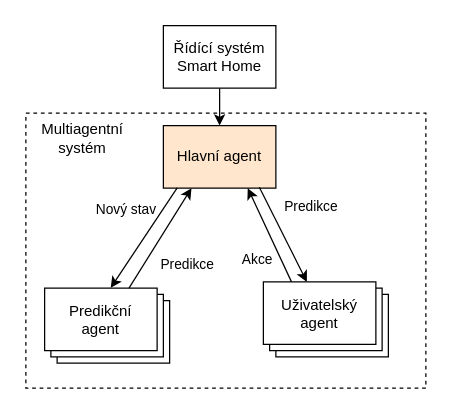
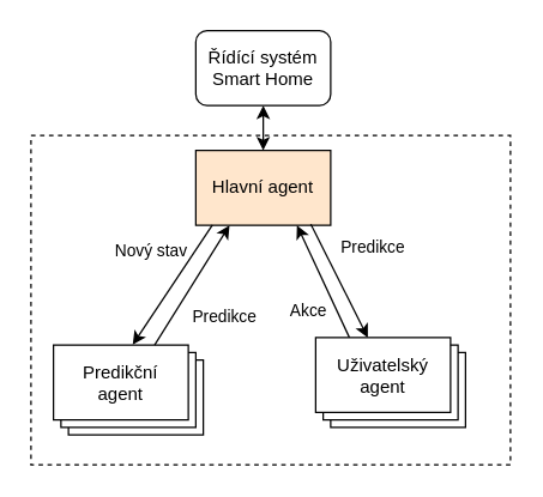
- <mxCell id="5" value="Řídící systém Smart Home" style="rounded=0;whiteSpace=wrap;html=1;" parent="1" vertex="1"><mxGeometry x="130" y="20" width="90" height="50" as="geometry" /></mxCell>
+ <mxCell id="5" value="Řídící systém Smart Home" style="whiteSpace=wrap;html=1;rounded=1;" parent="1" vertex="1"><mxGeometry x="130" y="20" width="90" height="50" as="geometry" /></mxCell>
- <mxCell id="3" style="edgeStyle=none;html=1;startArrow=classic;startFill=1;entryX=0.5;entryY=1;entryDx=0;entryDy=0;endArrow=none;" parent="1" source="4" target="5" edge="1"><mxGeometry relative="1" as="geometry"><mxPoint x="175" y="60" as="targetPoint" /></mxGeometry></mxCell>
+ <mxCell id="3" style="edgeStyle=none;html=1;startArrow=classic;startFill=1;entryX=0.5;entryY=1;entryDx=0;entryDy=0;" parent="1" source="4" target="5" edge="1"><mxGeometry relative="1" as="geometry"><mxPoint x="175" y="60" as="targetPoint" /></mxGeometry></mxCell>
- <mxCell id="6" value="&lt;font&gt;Multiagentní&lt;/font&gt;&lt;div&gt;&lt;font&gt;systém&lt;/font&gt;&lt;/div&gt;" style="text;html=1;align=center;verticalAlign=middle;resizable=0;points=[];autosize=1;strokeColor=none;fillColor=none;" parent="1" vertex="1"><mxGeometry x="20" y="90" width="90" height="40" as="geometry" /></mxCell>
